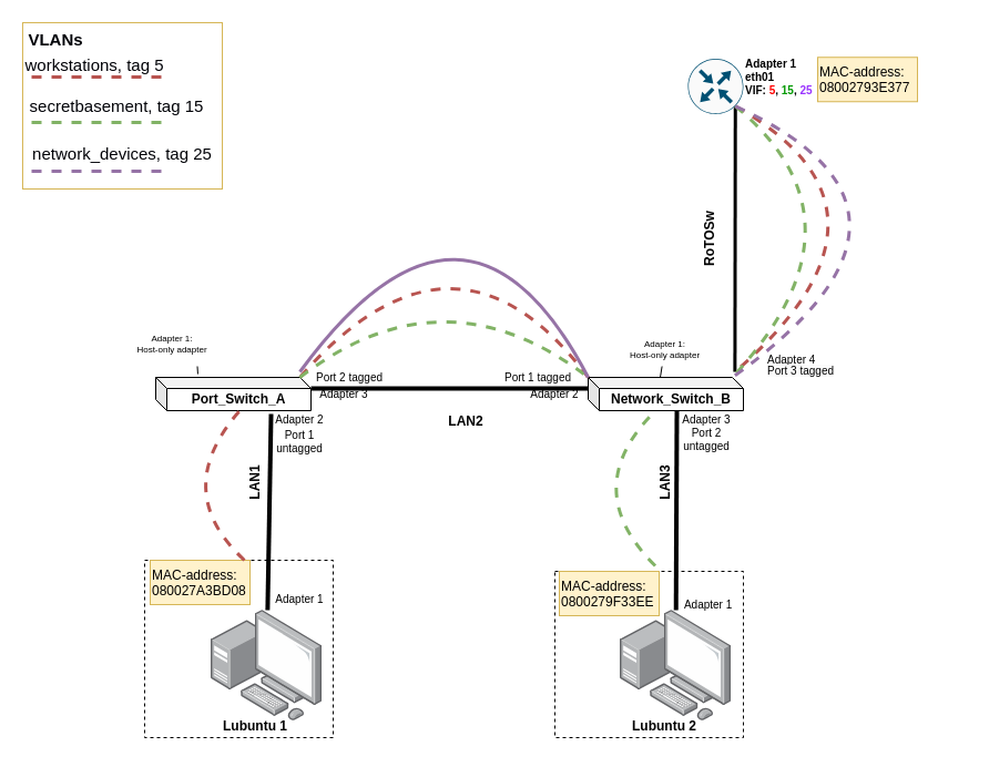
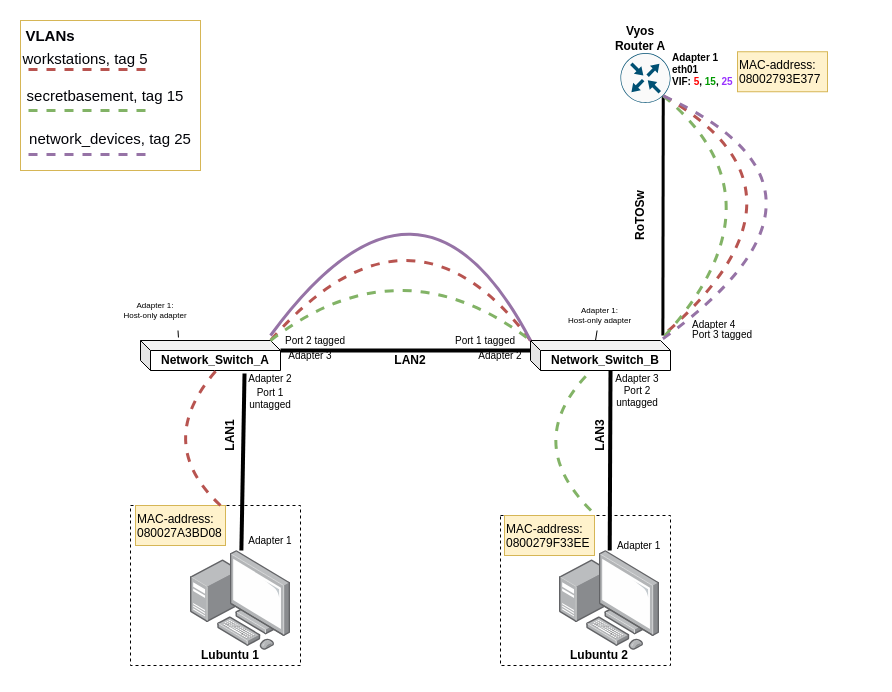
+ <mxCell id="30" value="Vyos Router A" style="text;strokeColor=none;align=center;fillColor=none;html=1;verticalAlign=middle;whiteSpace=wrap;rounded=0;fontStyle=1" parent="1" vertex="1"><mxGeometry x="610" y="22.5" width="60" height="30" as="geometry" /></mxCell>
- <mxCell id="9" value="Port_Switch_A" style="shape=cube;whiteSpace=wrap;html=1;boundedLbl=1;backgroundOutline=1;darkOpacity=0.05;darkOpacity2=0.1;direction=east;size=10;fontStyle=1" parent="1" vertex="1"><mxGeometry x="140" y="340" width="140" height="30" as="geometry" /></mxCell>
+ <mxCell id="9" value="Network_Switch_A" style="shape=cube;whiteSpace=wrap;html=1;boundedLbl=1;backgroundOutline=1;darkOpacity=0.05;darkOpacity2=0.1;direction=east;size=10;fontStyle=1" parent="1" vertex="1"><mxGeometry x="140" y="340" width="140" height="30" as="geometry" /></mxCell>
- <mxCell id="20" value="&lt;b&gt;&lt;font style=&quot;font-size: 12px;&quot;&gt;LAN2&lt;/font&gt;&lt;/b&gt;" style="text;strokeColor=none;align=center;fillColor=none;html=1;verticalAlign=middle;whiteSpace=wrap;rounded=0;dashed=1;fontSize=10;" parent="1" vertex="1"><mxGeometry x="390" y="365" width="60" height="30" as="geometry" /></mxCell>
+ <mxCell id="20" value="&lt;b&gt;&lt;font style=&quot;font-size: 12px;&quot;&gt;LAN2&lt;/font&gt;&lt;/b&gt;" style="text;strokeColor=none;align=center;fillColor=none;html=1;verticalAlign=middle;whiteSpace=wrap;rounded=0;dashed=1;fontSize=10;" parent="1" vertex="1"><mxGeometry x="380" y="345" width="60" height="30" as="geometry" /></mxCell>
